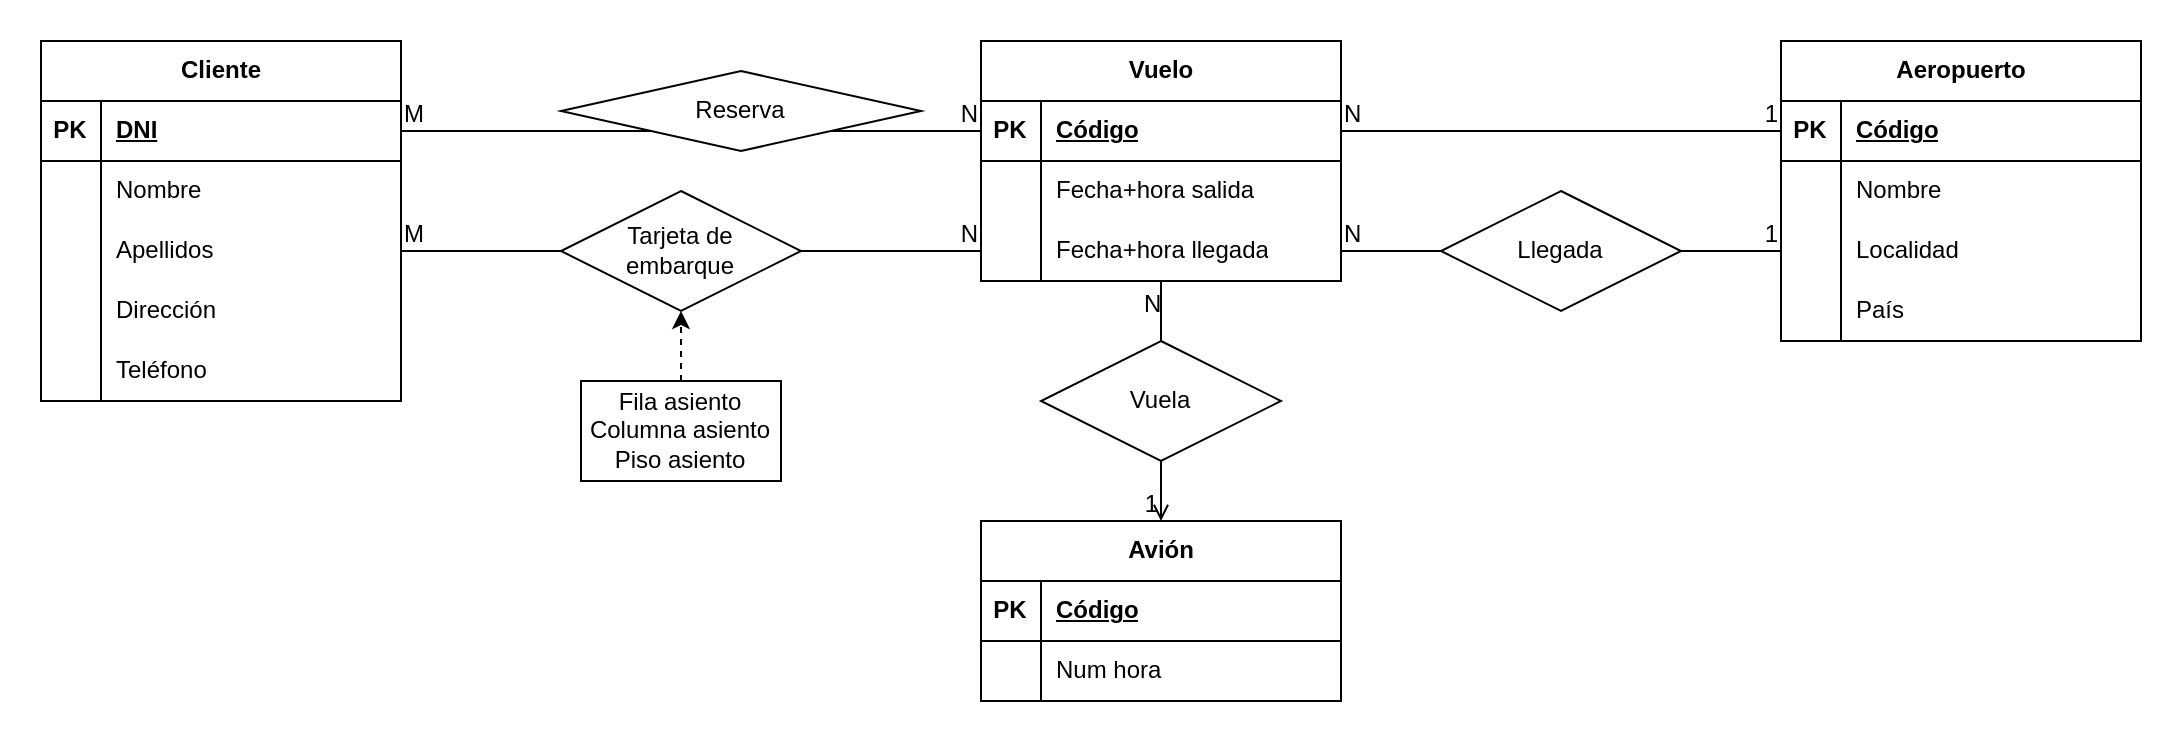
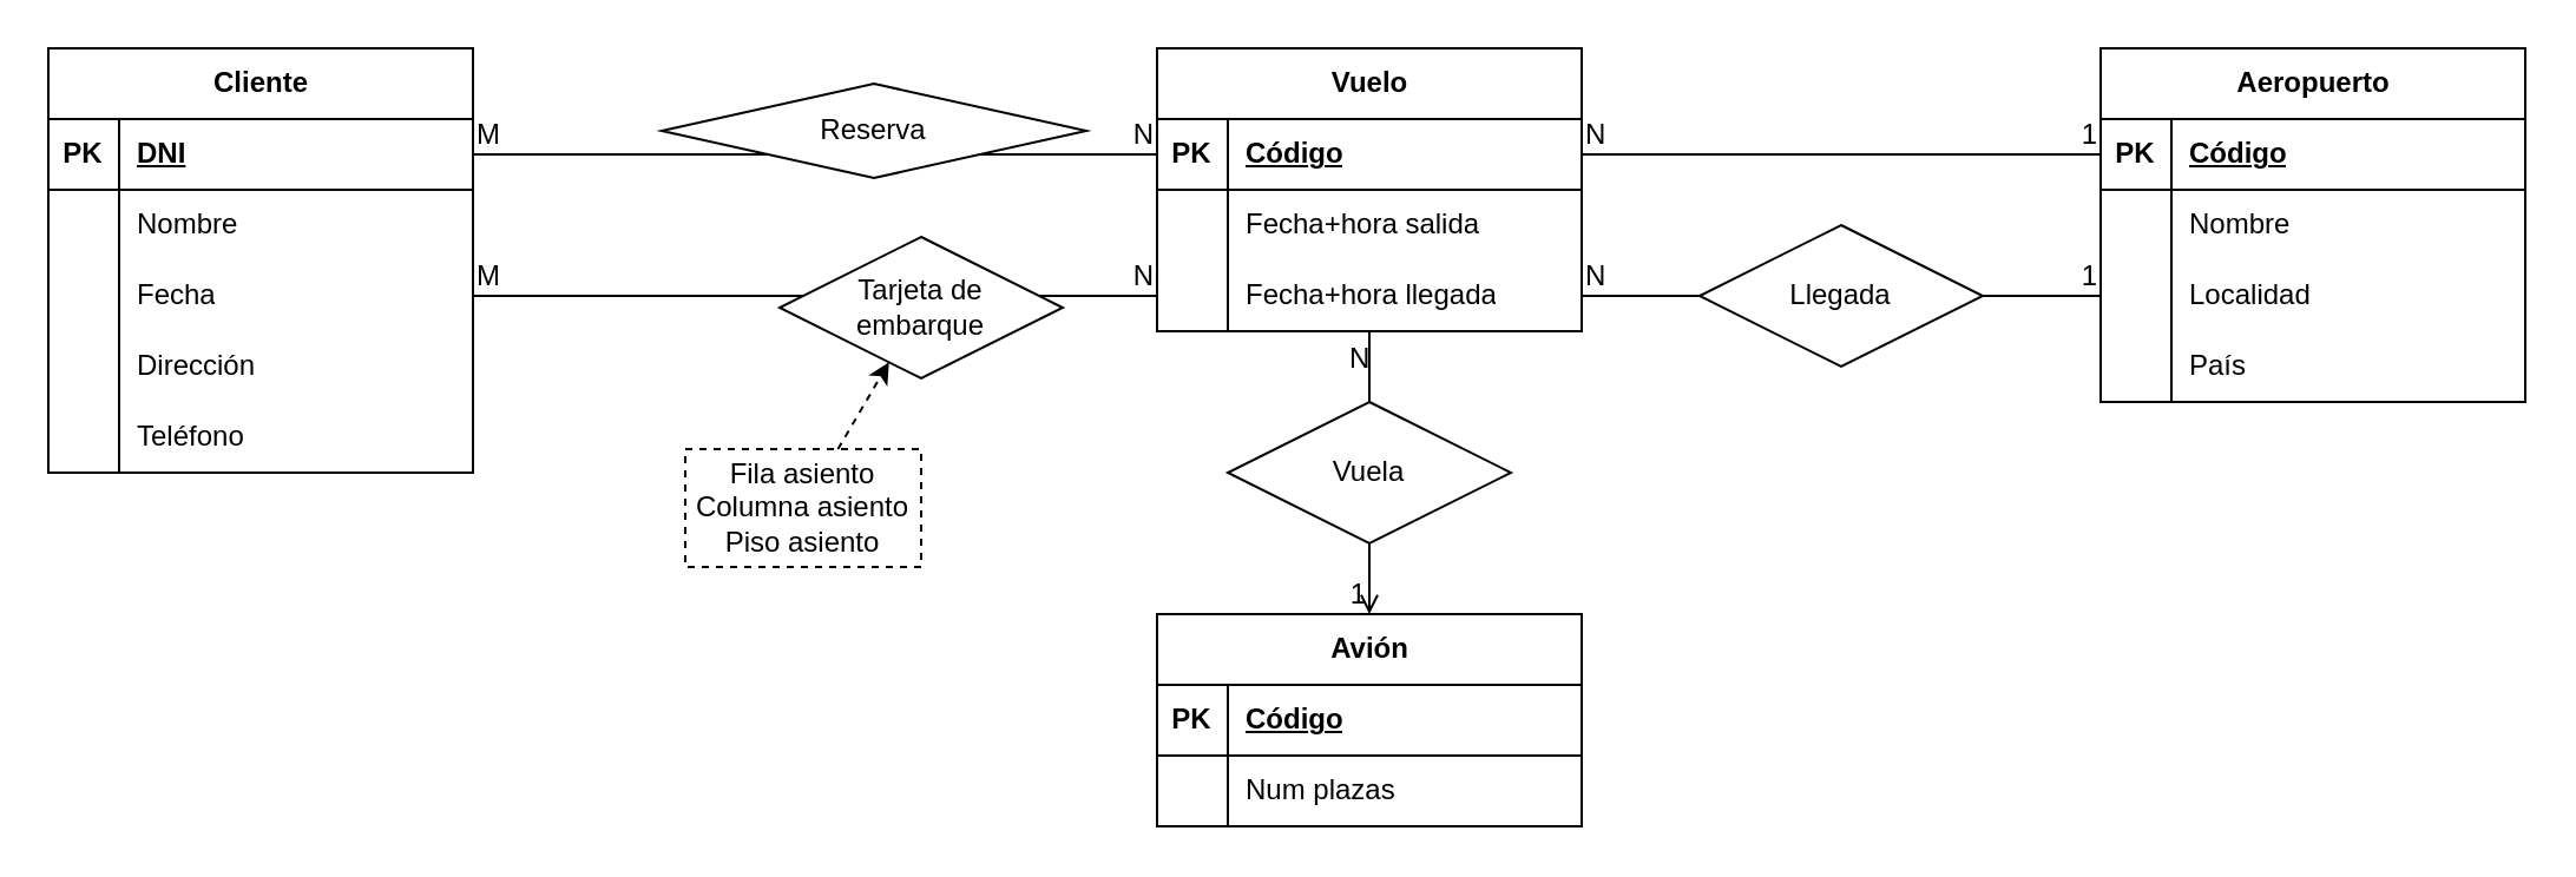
- <mxCell id="52" value="Apellidos" style="shape=partialRectangle;connectable=0;fillColor=none;top=0;left=0;bottom=0;right=0;align=left;spacingLeft=6;overflow=hidden;whiteSpace=wrap;html=1;" vertex="1" parent="50"><mxGeometry x="30" width="150" height="30" as="geometry"><mxRectangle width="150" height="30" as="alternateBounds" /></mxGeometry></mxCell>
+ <mxCell id="52" value="Fecha" style="shape=partialRectangle;connectable=0;fillColor=none;top=0;left=0;bottom=0;right=0;align=left;spacingLeft=6;overflow=hidden;whiteSpace=wrap;html=1;" vertex="1" parent="50"><mxGeometry x="30" width="150" height="30" as="geometry"><mxRectangle width="150" height="30" as="alternateBounds" /></mxGeometry></mxCell>
- <mxCell id="66" value="Tarjeta de&lt;br&gt;embarque" style="shape=rhombus;perimeter=rhombusPerimeter;whiteSpace=wrap;html=1;align=center;" vertex="1" parent="1"><mxGeometry x="280" y="95" width="120" height="60" as="geometry" /></mxCell>
+ <mxCell id="66" value="Tarjeta de&lt;br&gt;embarque" style="shape=rhombus;perimeter=rhombusPerimeter;whiteSpace=wrap;html=1;align=center;" vertex="1" parent="1"><mxGeometry x="330" y="100" width="120" height="60" as="geometry" /></mxCell>
- <mxCell id="67" value="Fila asiento&lt;br&gt;Columna asiento&lt;br&gt;Piso asiento" style="whiteSpace=wrap;html=1;align=center;" vertex="1" parent="1"><mxGeometry x="290" y="190" width="100" height="50" as="geometry" /></mxCell>
+ <mxCell id="67" value="Fila asiento&lt;br&gt;Columna asiento&lt;br&gt;Piso asiento" style="whiteSpace=wrap;html=1;align=center;dashed=1;" vertex="1" parent="1"><mxGeometry x="290" y="190" width="100" height="50" as="geometry" /></mxCell>
- <mxCell id="38" value="Num hora" style="shape=partialRectangle;connectable=0;fillColor=none;top=0;left=0;bottom=0;right=0;align=left;spacingLeft=6;overflow=hidden;whiteSpace=wrap;html=1;" vertex="1" parent="36"><mxGeometry x="30" width="150" height="30" as="geometry"><mxRectangle width="150" height="30" as="alternateBounds" /></mxGeometry></mxCell>
+ <mxCell id="38" value="Num plazas" style="shape=partialRectangle;connectable=0;fillColor=none;top=0;left=0;bottom=0;right=0;align=left;spacingLeft=6;overflow=hidden;whiteSpace=wrap;html=1;" vertex="1" parent="36"><mxGeometry x="30" width="150" height="30" as="geometry"><mxRectangle width="150" height="30" as="alternateBounds" /></mxGeometry></mxCell>
